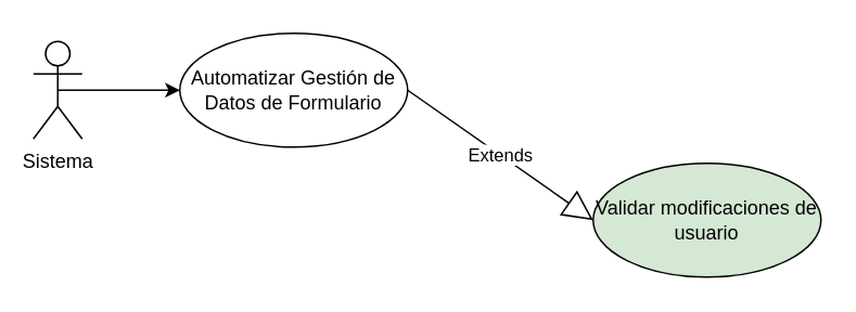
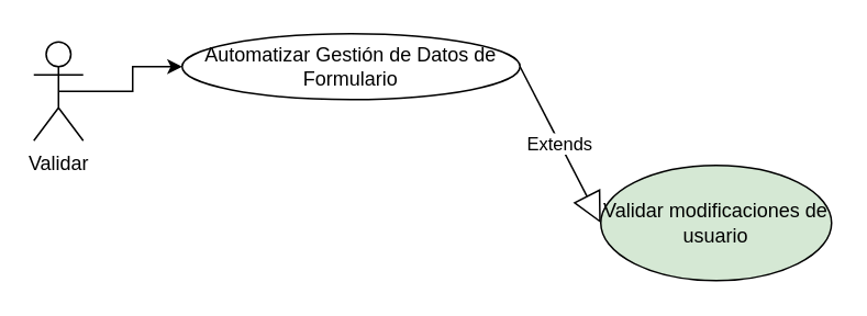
- <mxCell id="4" value="Automatizar Gestión de Datos de Formulario" style="ellipse;whiteSpace=wrap;html=1;" vertex="1" parent="1"><mxGeometry x="110" y="20" width="140" height="70" as="geometry" /></mxCell>
+ <mxCell id="4" value="Automatizar Gestión de Datos de Formulario" style="ellipse;whiteSpace=wrap;html=1;" vertex="1" parent="1"><mxGeometry x="110" y="20" width="205" height="40" as="geometry" /></mxCell>
- <mxCell id="3" value="Sistema" style="shape=umlActor;verticalLabelPosition=bottom;verticalAlign=top;html=1;" vertex="1" parent="1"><mxGeometry x="20" y="25" width="30" height="60" as="geometry" /></mxCell>
+ <mxCell id="3" value="Validar" style="shape=umlActor;verticalLabelPosition=bottom;verticalAlign=top;html=1;" vertex="1" parent="1"><mxGeometry x="20" y="25" width="30" height="60" as="geometry" /></mxCell>
